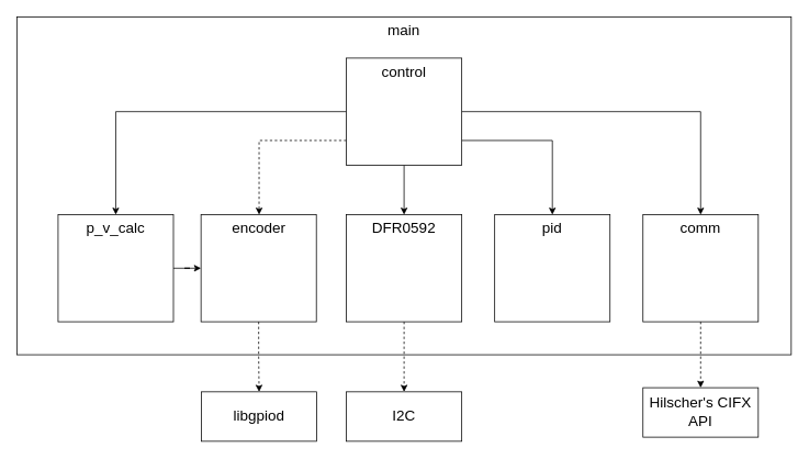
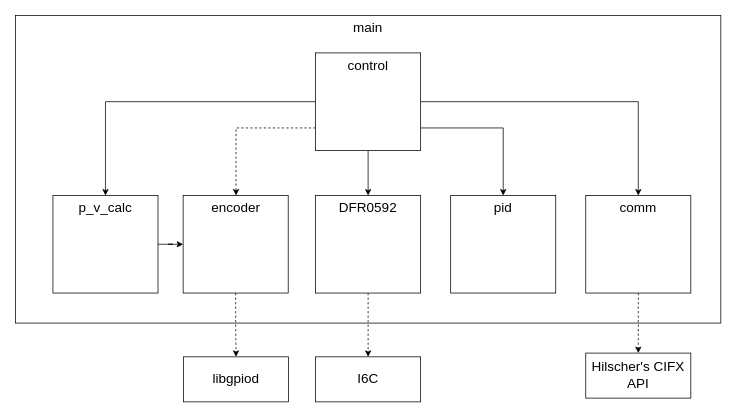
- <mxCell id="19" value="I2C" style="rounded=0;whiteSpace=wrap;html=1;fontSize=18;" vertex="1" parent="1"><mxGeometry x="420" y="475" width="140" height="60" as="geometry" /></mxCell>
+ <mxCell id="19" value="I6C" style="rounded=0;whiteSpace=wrap;html=1;fontSize=18;" vertex="1" parent="1"><mxGeometry x="420" y="475" width="140" height="60" as="geometry" /></mxCell>
